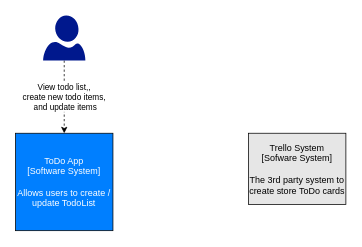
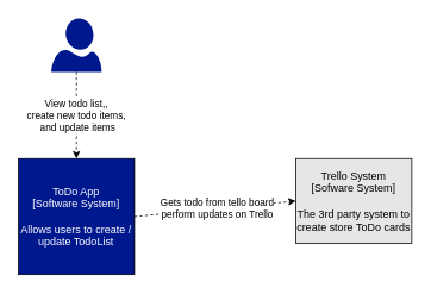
+ <mxCell id="6" value="" style="endArrow=classic;html=1;exitX=1;exitY=0.5;exitDx=0;exitDy=0;entryX=0;entryY=0.5;entryDx=0;entryDy=0;dashed=1;" edge="1" parent="1" source="4" target="5"><mxGeometry width="50" height="50" relative="1" as="geometry"><mxPoint x="297" y="197" as="sourcePoint" /><mxPoint x="347" y="147" as="targetPoint" /></mxGeometry></mxCell>
+ <mxCell id="7" value="Gets todo from tello board&lt;br&gt;perform updates&amp;nbsp;on Trello" style="edgeLabel;html=1;align=center;verticalAlign=middle;resizable=0;points=[];" vertex="1" connectable="0" parent="6"><mxGeometry x="0.099" y="-1" relative="1" as="geometry"><mxPoint x="-7.2" y="-1" as="offset" /></mxGeometry></mxCell>
- <mxCell id="4" value="&lt;font color=&quot;#ffffff&quot;&gt;ToDo App&lt;br&gt;[Software System]&lt;br&gt;&lt;br&gt;Allows users to create / update TodoList&lt;/font&gt;" style="whiteSpace=wrap;html=1;aspect=fixed;fillColor=#007FFF;" vertex="1" parent="1"><mxGeometry x="20.2" y="177" width="130" height="130" as="geometry" /></mxCell>
+ <mxCell id="4" value="&lt;font color=&quot;#ffffff&quot;&gt;ToDo App&lt;br&gt;[Software System]&lt;br&gt;&lt;br&gt;Allows users to create / update TodoList&lt;/font&gt;" style="whiteSpace=wrap;html=1;aspect=fixed;fillColor=#00188d;" vertex="1" parent="1"><mxGeometry x="20.2" y="177" width="130" height="130" as="geometry" /></mxCell>
